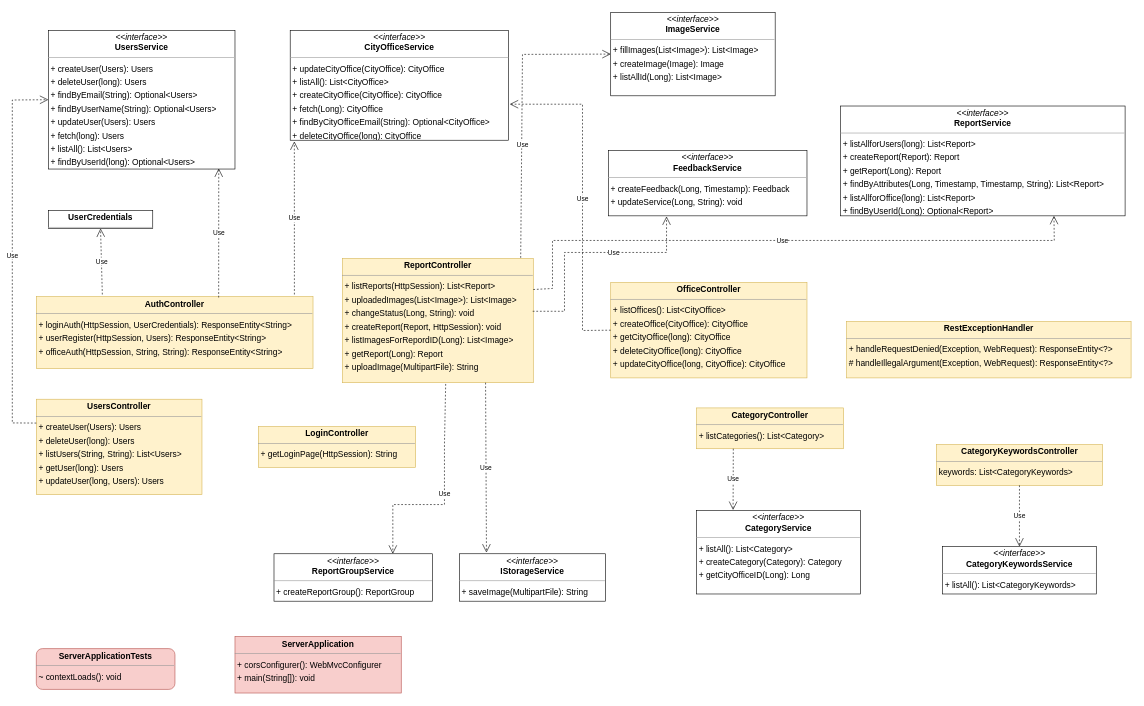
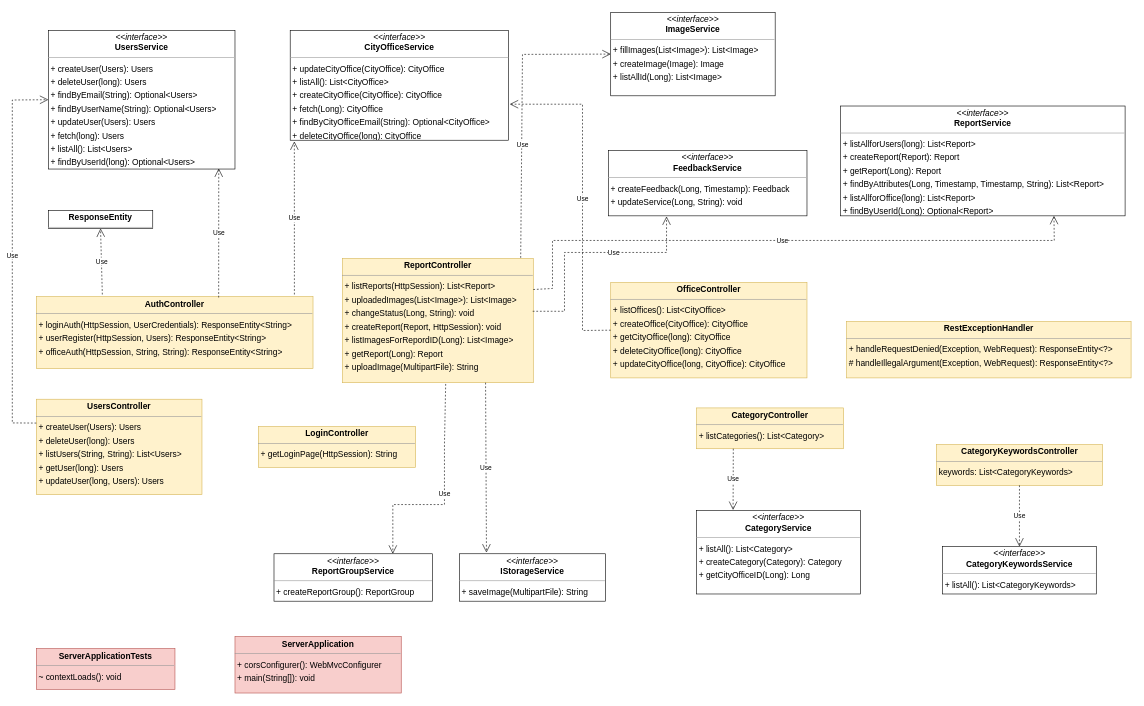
- <mxCell id="19" value="&lt;p style=&quot;margin:0px;margin-top:4px;text-align:center;&quot;&gt;&lt;b&gt;UserCredentials&lt;/b&gt;&lt;/p&gt;&lt;hr size=&quot;1&quot;/&gt;" style="verticalAlign=top;align=left;overflow=fill;fontSize=14;fontFamily=Helvetica;html=1;rounded=0;shadow=0;comic=0;labelBackgroundColor=none;strokeWidth=1;" parent="1" vertex="1"><mxGeometry x="80" y="350" width="174" height="30" as="geometry" /></mxCell>
+ <mxCell id="19" value="&lt;p style=&quot;margin:0px;margin-top:4px;text-align:center;&quot;&gt;&lt;b&gt;ResponseEntity&lt;/b&gt;&lt;/p&gt;&lt;hr size=&quot;1&quot;/&gt;" style="verticalAlign=top;align=left;overflow=fill;fontSize=14;fontFamily=Helvetica;html=1;rounded=0;shadow=0;comic=0;labelBackgroundColor=none;strokeWidth=1;" parent="1" vertex="1"><mxGeometry x="80" y="350" width="174" height="30" as="geometry" /></mxCell>
- <mxCell id="18" value="&lt;p style=&quot;margin:0px;margin-top:4px;text-align:center;&quot;&gt;&lt;b&gt;ServerApplicationTests&lt;/b&gt;&lt;/p&gt;&lt;hr size=&quot;1&quot;/&gt;&lt;p style=&quot;margin:0 0 0 4px;line-height:1.6;&quot;&gt;~ contextLoads(): void&lt;/p&gt;" style="verticalAlign=top;align=left;overflow=fill;fontSize=14;fontFamily=Helvetica;html=1;shadow=0;comic=0;labelBackgroundColor=none;strokeWidth=1;fillColor=#f8cecc;strokeColor=#b85450;rounded=1;" parent="1" vertex="1"><mxGeometry x="60" y="1080" width="231" height="68" as="geometry" /></mxCell>
+ <mxCell id="18" value="&lt;p style=&quot;margin:0px;margin-top:4px;text-align:center;&quot;&gt;&lt;b&gt;ServerApplicationTests&lt;/b&gt;&lt;/p&gt;&lt;hr size=&quot;1&quot;/&gt;&lt;p style=&quot;margin:0 0 0 4px;line-height:1.6;&quot;&gt;~ contextLoads(): void&lt;/p&gt;" style="verticalAlign=top;align=left;overflow=fill;fontSize=14;fontFamily=Helvetica;html=1;rounded=0;shadow=0;comic=0;labelBackgroundColor=none;strokeWidth=1;fillColor=#f8cecc;strokeColor=#b85450;" parent="1" vertex="1"><mxGeometry x="60" y="1080" width="231" height="68" as="geometry" /></mxCell>
